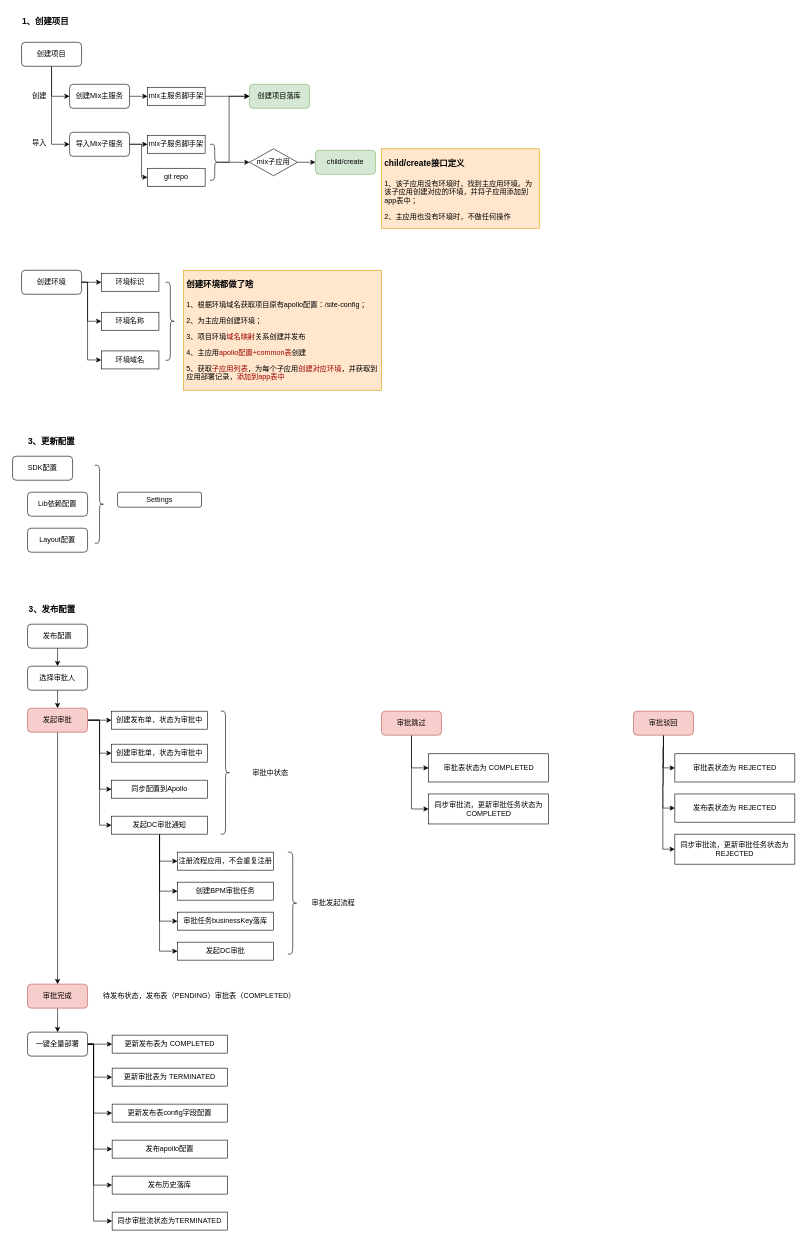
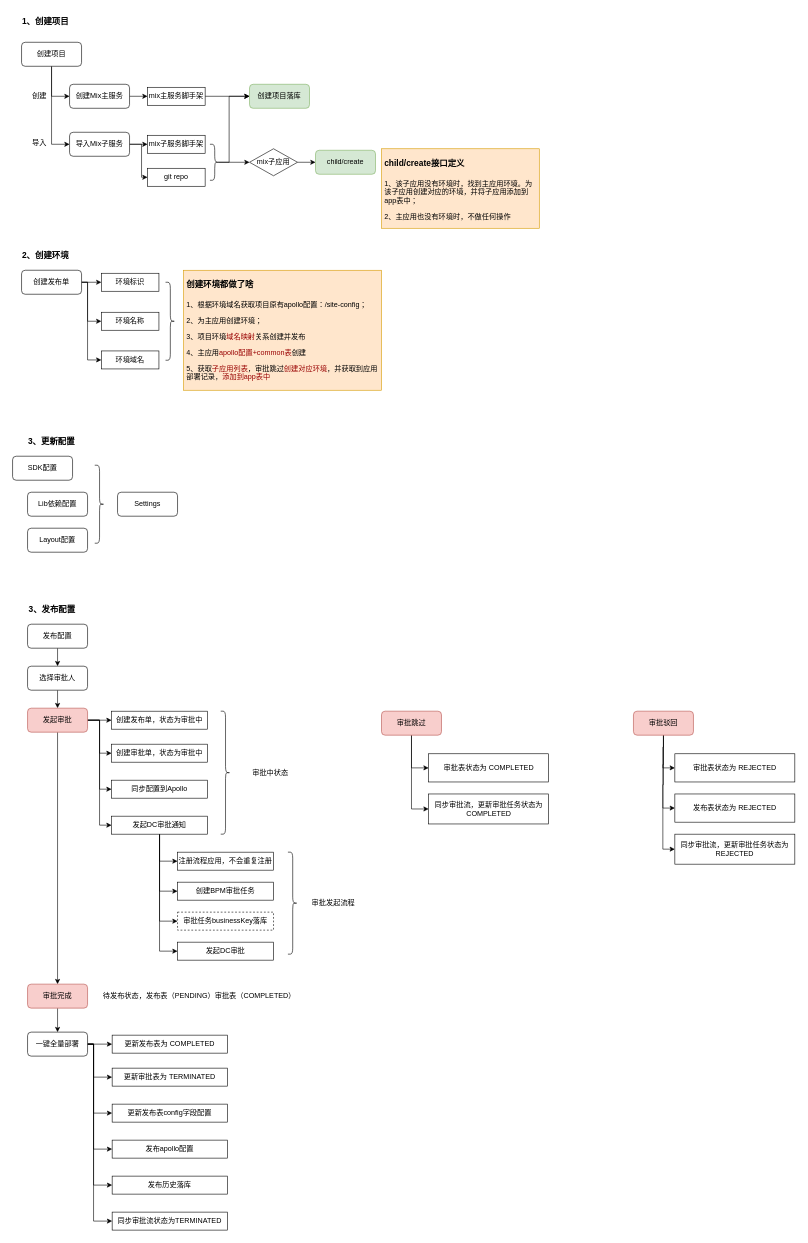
+ <mxCell id="25" value="2、创建环境" style="text;html=1;strokeColor=none;fillColor=none;align=center;verticalAlign=middle;whiteSpace=wrap;rounded=0;fontStyle=1;fontSize=14;" vertex="1" parent="1"><mxGeometry x="35" y="410" width="80" height="30" as="geometry" /></mxCell>
- <mxCell id="29" value="创建环境" style="rounded=1;whiteSpace=wrap;html=1;" vertex="1" parent="1"><mxGeometry x="35" y="450" width="100" height="40" as="geometry" /></mxCell>
+ <mxCell id="29" value="创建发布单" style="rounded=1;whiteSpace=wrap;html=1;" vertex="1" parent="1"><mxGeometry x="35" y="450" width="100" height="40" as="geometry" /></mxCell>
- <mxCell id="34" value="&lt;h1&gt;&lt;font style=&quot;font-size: 14px;&quot;&gt;创建环境都做了啥&lt;/font&gt;&lt;/h1&gt;&lt;p&gt;1、根据环境域名获取项目原有apollo配置：/site-config；&lt;/p&gt;&lt;p&gt;2、为主应用创建环境；&lt;/p&gt;&lt;p&gt;3、项目环境&lt;font color=&quot;#990000&quot;&gt;域名映射&lt;/font&gt;关系创建并发布&lt;/p&gt;&lt;p&gt;4、主应用&lt;font color=&quot;#990000&quot;&gt;apollo配置+common表&lt;/font&gt;创建&lt;/p&gt;&lt;p&gt;5、获取&lt;font color=&quot;#990000&quot;&gt;子应用列表&lt;/font&gt;，为每个子应用&lt;font color=&quot;#990000&quot;&gt;创建对应环境&lt;/font&gt;，并获取到应用部署记录，&lt;font color=&quot;#990000&quot;&gt;添加到app表中&lt;/font&gt;&lt;/p&gt;" style="text;html=1;strokeColor=#d79b00;fillColor=#ffe6cc;spacing=5;spacingTop=-20;whiteSpace=wrap;overflow=hidden;rounded=0;" vertex="1" parent="1"><mxGeometry x="305" y="450" width="330" height="200" as="geometry" /></mxCell>
+ <mxCell id="34" value="&lt;h1&gt;&lt;font style=&quot;font-size: 14px;&quot;&gt;创建环境都做了啥&lt;/font&gt;&lt;/h1&gt;&lt;p&gt;1、根据环境域名获取项目原有apollo配置：/site-config；&lt;/p&gt;&lt;p&gt;2、为主应用创建环境；&lt;/p&gt;&lt;p&gt;3、项目环境&lt;font color=&quot;#990000&quot;&gt;域名映射&lt;/font&gt;关系创建并发布&lt;/p&gt;&lt;p&gt;4、主应用&lt;font color=&quot;#990000&quot;&gt;apollo配置+common表&lt;/font&gt;创建&lt;/p&gt;&lt;p&gt;5、获取&lt;font color=&quot;#990000&quot;&gt;子应用列表&lt;/font&gt;，审批跳过&lt;font color=&quot;#990000&quot;&gt;创建对应环境&lt;/font&gt;，并获取到应用部署记录，&lt;font color=&quot;#990000&quot;&gt;添加到app表中&lt;/font&gt;&lt;/p&gt;" style="text;html=1;strokeColor=#d79b00;fillColor=#ffe6cc;spacing=5;spacingTop=-20;whiteSpace=wrap;overflow=hidden;rounded=0;" vertex="1" parent="1"><mxGeometry x="305" y="450" width="330" height="200" as="geometry" /></mxCell>
- <mxCell id="40" value="Settings" style="rounded=1;whiteSpace=wrap;html=1;" vertex="1" parent="1"><mxGeometry x="195" y="820" width="140" height="25" as="geometry" /></mxCell>
+ <mxCell id="40" value="Settings" style="rounded=1;whiteSpace=wrap;html=1;" vertex="1" parent="1"><mxGeometry x="195" y="820" width="100" height="40" as="geometry" /></mxCell>
- <mxCell id="62" value="审批任务businessKey落库" style="rounded=0;whiteSpace=wrap;html=1;" vertex="1" parent="1"><mxGeometry x="295" y="1520" width="160" height="30" as="geometry" /></mxCell>
+ <mxCell id="62" value="审批任务businessKey落库" style="rounded=0;whiteSpace=wrap;html=1;dashed=1;" vertex="1" parent="1"><mxGeometry x="295" y="1520" width="160" height="30" as="geometry" /></mxCell>
